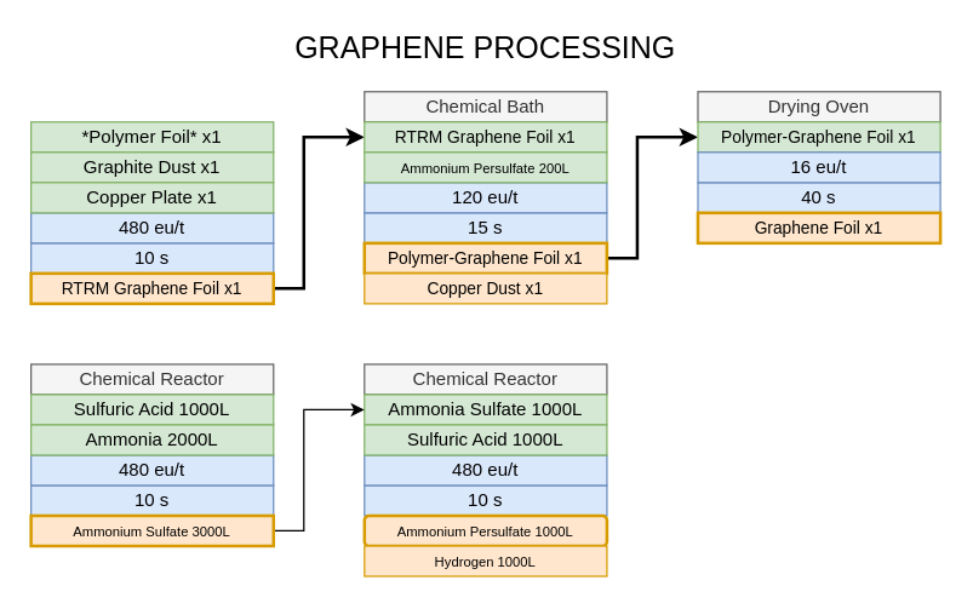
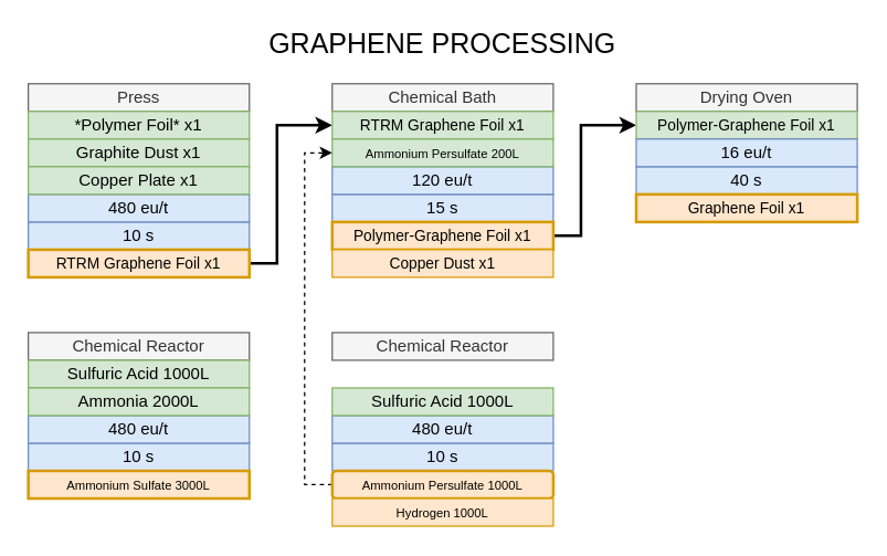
+ <mxCell id="2" value="Press" style="rounded=0;whiteSpace=wrap;html=1;shadow=0;glass=0;sketch=0;strokeWidth=1;fillColor=#f5f5f5;strokeColor=#666666;fontColor=#333333;" vertex="1" parent="1"><mxGeometry x="20" y="60" width="160" height="20" as="geometry" /></mxCell>
+ <mxCell id="28" style="edgeStyle=orthogonalEdgeStyle;rounded=0;orthogonalLoop=1;jettySize=auto;html=1;entryX=0;entryY=0.5;entryDx=0;entryDy=0;dashed=1;" edge="1" parent="1" source="29" target="16"><mxGeometry relative="1" as="geometry"><Array as="points"><mxPoint x="220" y="350" /><mxPoint x="220" y="110" /></Array></mxGeometry></mxCell>
- <mxCell id="25" value="Ammonia Sulfate 1000L" style="rounded=0;whiteSpace=wrap;html=1;shadow=0;glass=0;sketch=0;strokeWidth=1;fillColor=#d5e8d4;strokeColor=#82b366;" vertex="1" parent="1"><mxGeometry x="239.97" y="260" width="160" height="20" as="geometry" /></mxCell>
- <mxCell id="35" style="edgeStyle=orthogonalEdgeStyle;rounded=0;orthogonalLoop=1;jettySize=auto;html=1;entryX=0;entryY=0.5;entryDx=0;entryDy=0;" edge="1" parent="1" source="36" target="25"><mxGeometry relative="1" as="geometry"><Array as="points"><mxPoint x="200" y="350" /><mxPoint x="200" y="270" /></Array></mxGeometry></mxCell>
